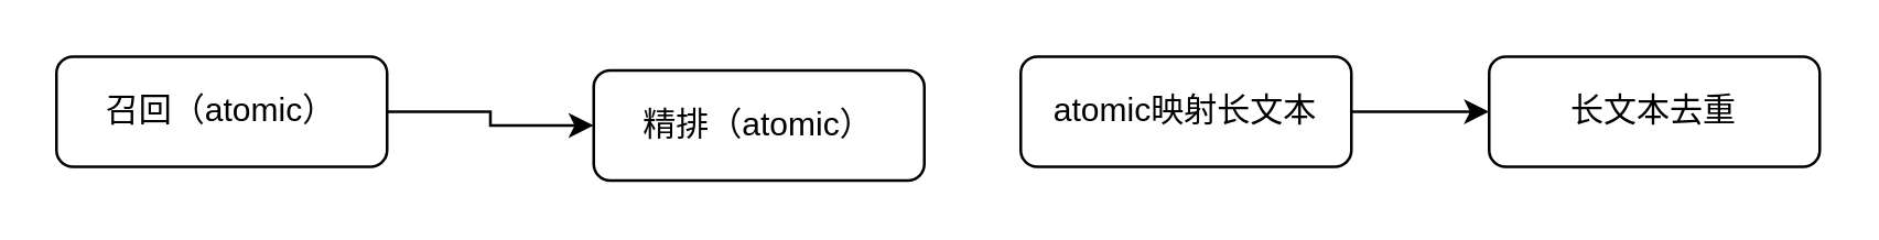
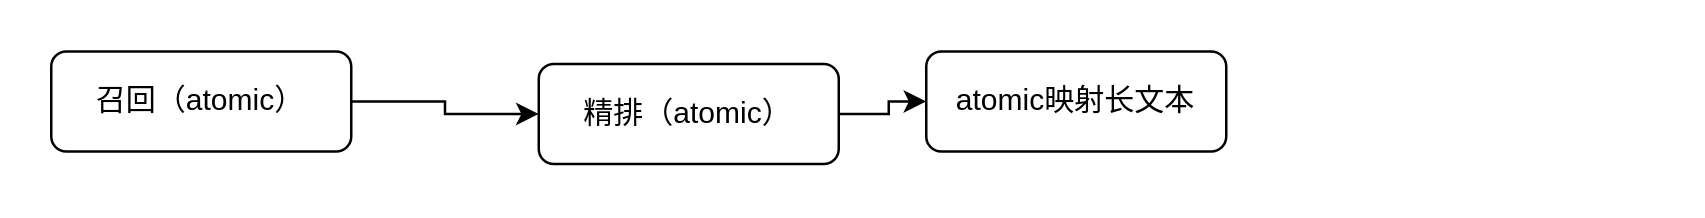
- <mxCell id="6" value="" style="edgeStyle=orthogonalEdgeStyle;rounded=0;orthogonalLoop=1;jettySize=auto;html=1;" edge="1" parent="1" source="7" target="8"><mxGeometry relative="1" as="geometry" /></mxCell>
- <mxCell id="8" value="长文本去重" style="rounded=1;whiteSpace=wrap;html=1;" vertex="1" parent="1"><mxGeometry x="540" y="20" width="120" height="40" as="geometry" /></mxCell>
+ <mxCell id="4" value="" style="edgeStyle=orthogonalEdgeStyle;rounded=0;orthogonalLoop=1;jettySize=auto;html=1;" edge="1" parent="1" source="5" target="7"><mxGeometry relative="1" as="geometry" /></mxCell>
